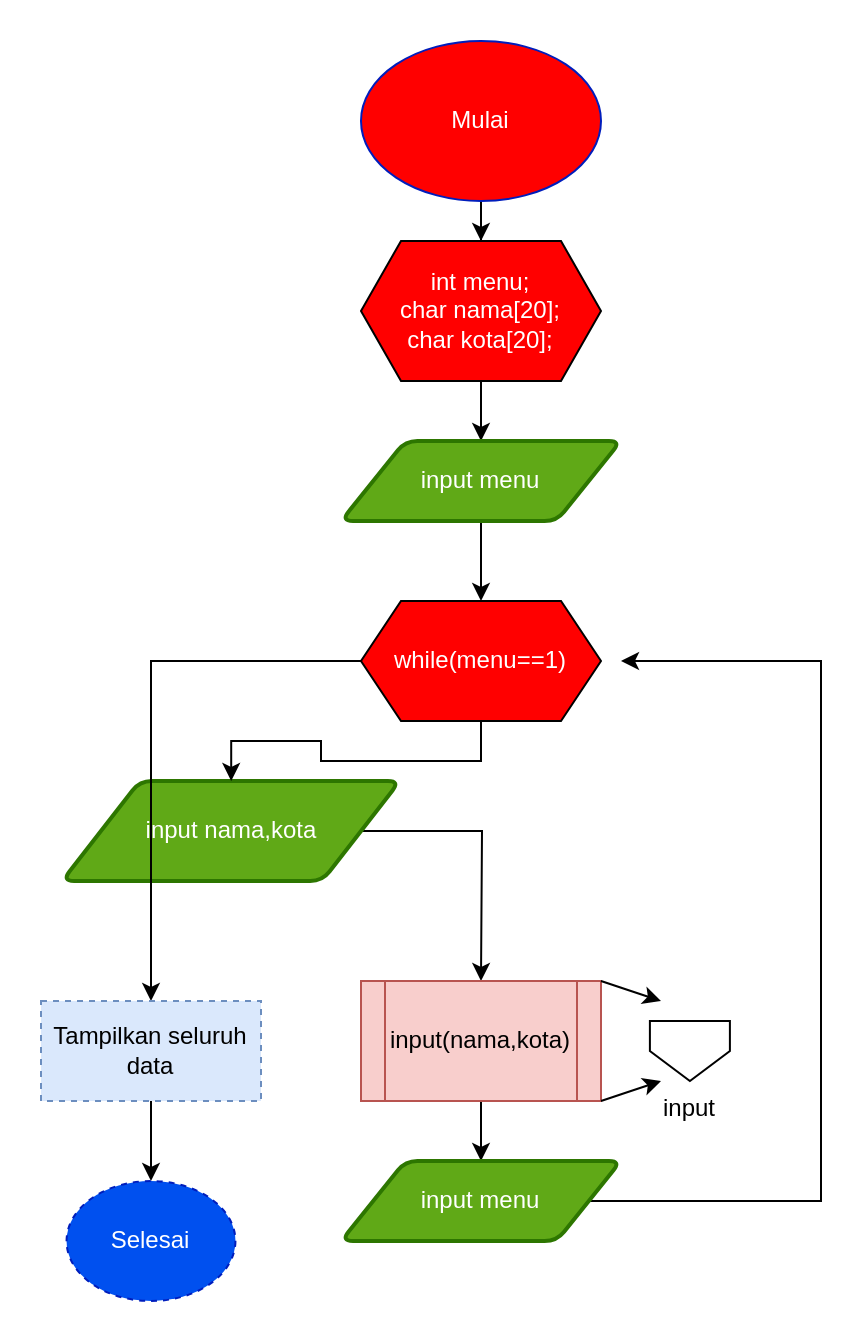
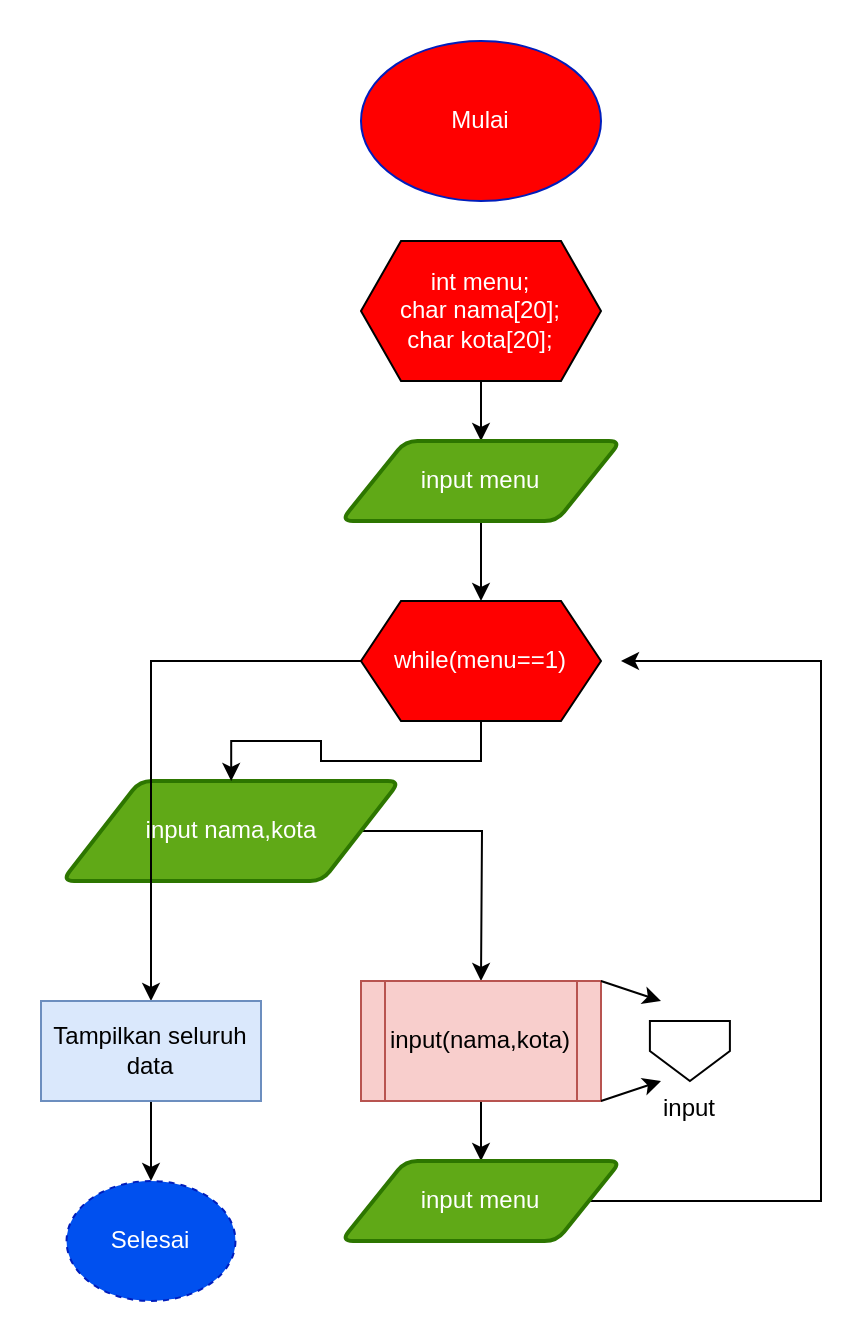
- <mxCell id="6" value="" style="edgeStyle=orthogonalEdgeStyle;rounded=0;orthogonalLoop=1;jettySize=auto;html=1;" parent="1" source="7" target="3" edge="1"><mxGeometry relative="1" as="geometry" /></mxCell>
- <mxCell id="18" value="Tampilkan seluruh&lt;br&gt;data" style="rounded=0;whiteSpace=wrap;html=1;fillColor=#dae8fc;strokeColor=#6c8ebf;dashed=1;" vertex="1" parent="1"><mxGeometry x="20" y="500" width="110" height="50" as="geometry" /></mxCell>
+ <mxCell id="18" value="Tampilkan seluruh&lt;br&gt;data" style="rounded=0;whiteSpace=wrap;html=1;fillColor=#dae8fc;strokeColor=#6c8ebf;" vertex="1" parent="1"><mxGeometry x="20" y="500" width="110" height="50" as="geometry" /></mxCell>
